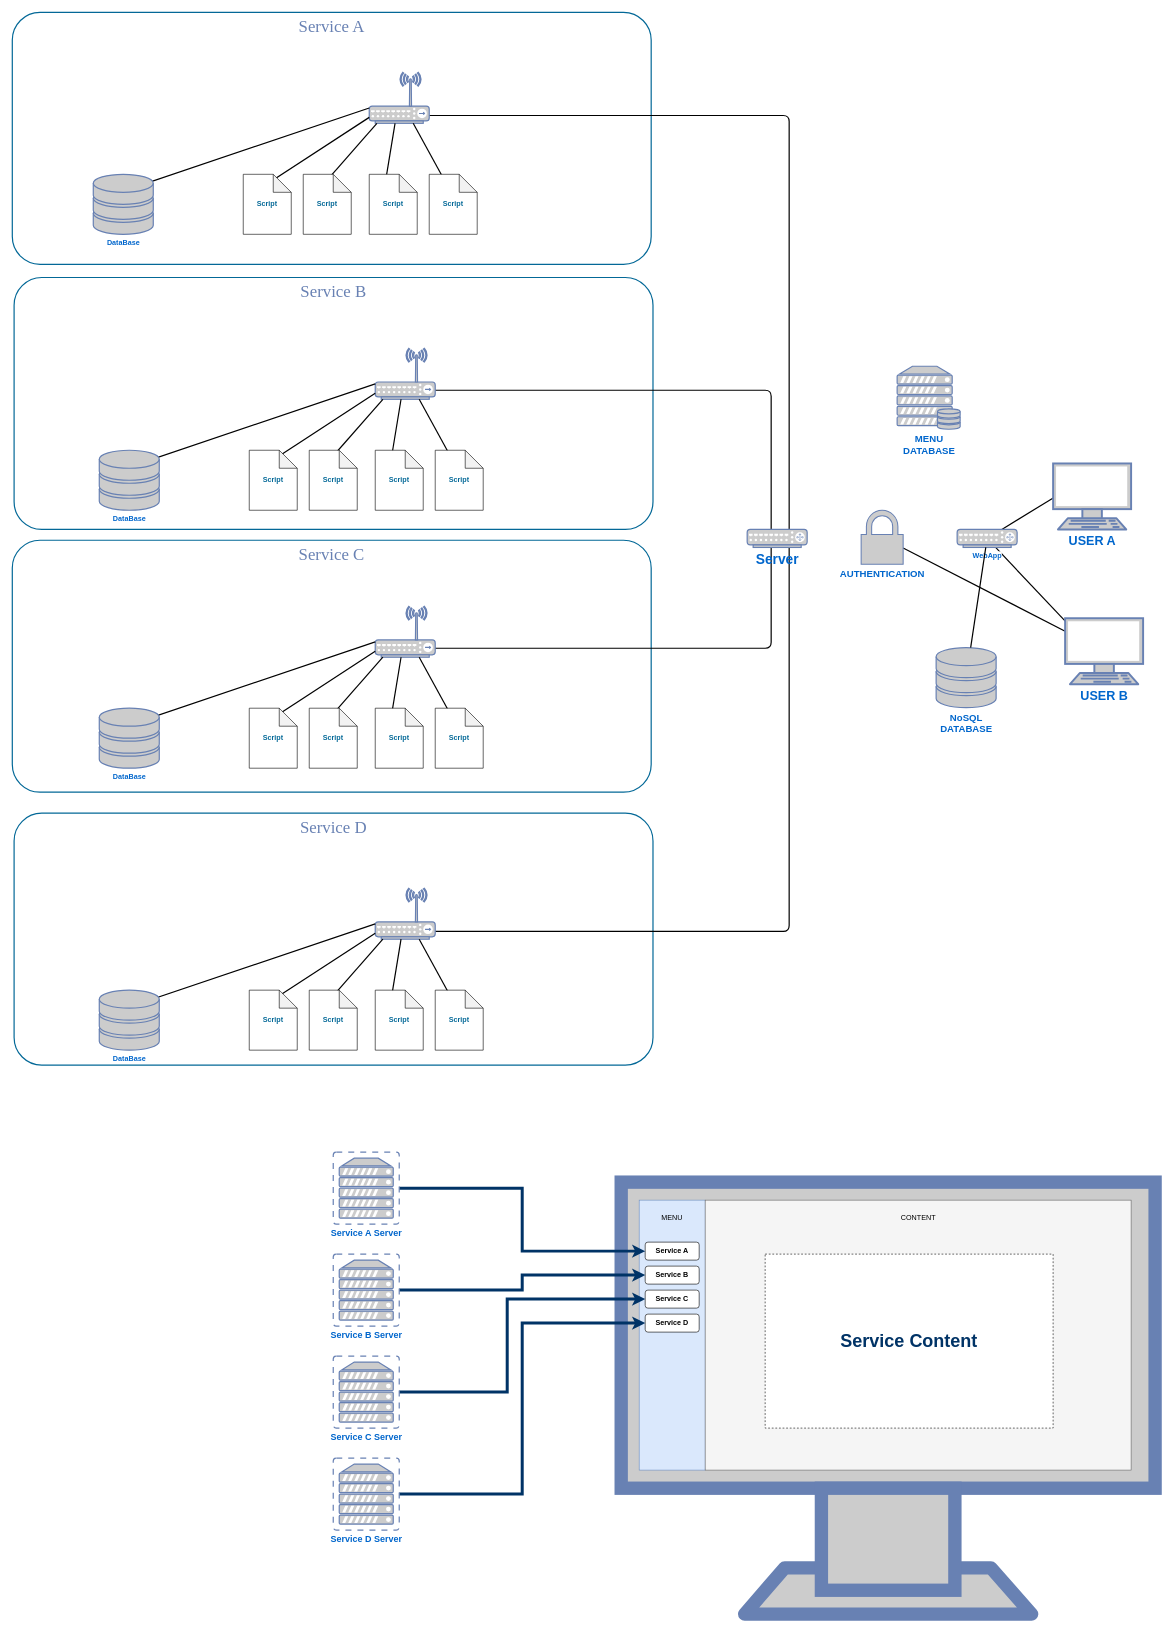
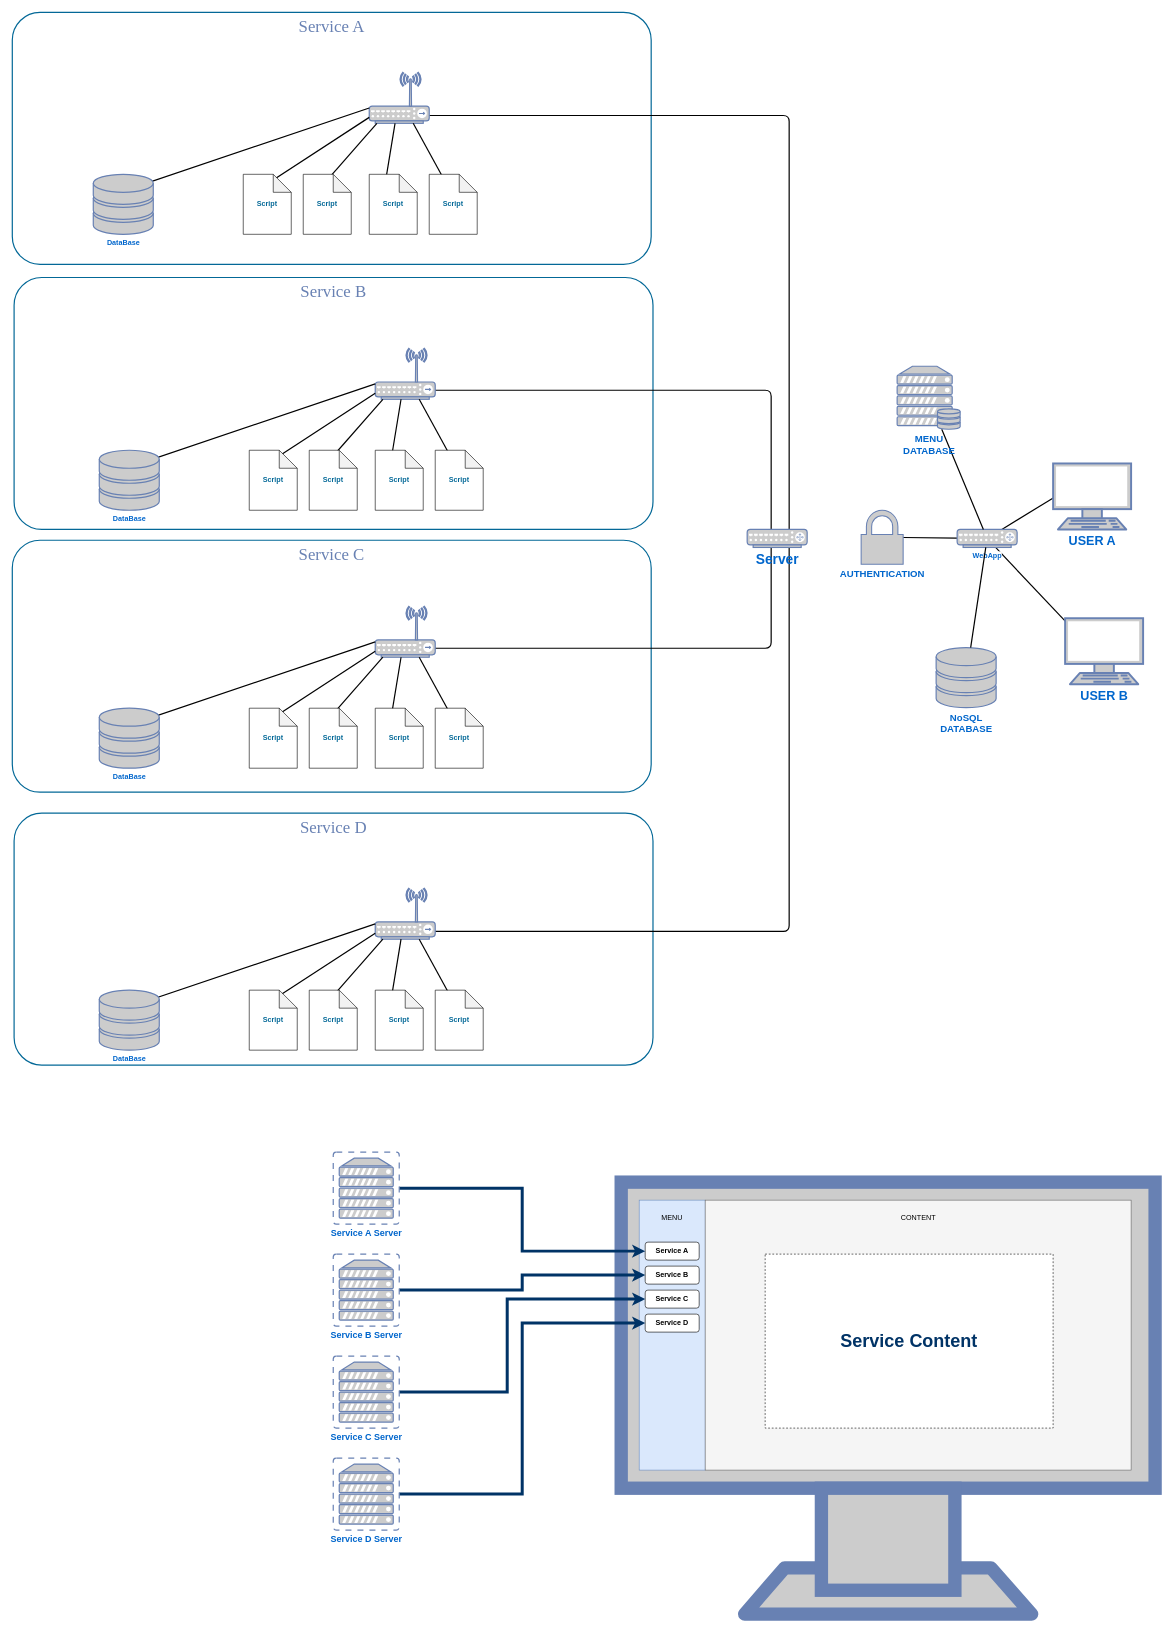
+ <mxCell id="21" style="edgeStyle=none;html=1;labelBackgroundColor=none;endArrow=none;endFill=0;strokeWidth=2;fontFamily=Verdana;fontSize=28;fontColor=#6881B3;" parent="1" source="22" target="19" edge="1"><mxGeometry relative="1" as="geometry"><mxPoint x="1515" y="827" as="targetPoint" /></mxGeometry></mxCell>
- <mxCell id="7" style="edgeStyle=none;html=1;labelBackgroundColor=none;endArrow=none;endFill=0;strokeWidth=2;fontFamily=Verdana;fontSize=28;fontColor=#6881B3;" parent="1" source="65" target="63" edge="1"><mxGeometry relative="1" as="geometry"><mxPoint x="1605" y="837" as="targetPoint" /><mxPoint x="1535" y="897" as="sourcePoint" /></mxGeometry></mxCell>
+ <mxCell id="7" style="edgeStyle=none;html=1;labelBackgroundColor=none;endArrow=none;endFill=0;strokeWidth=2;fontFamily=Verdana;fontSize=28;fontColor=#6881B3;" parent="1" source="65" target="19" edge="1"><mxGeometry relative="1" as="geometry"><mxPoint x="1605" y="837" as="targetPoint" /><mxPoint x="1535" y="897" as="sourcePoint" /></mxGeometry></mxCell>
